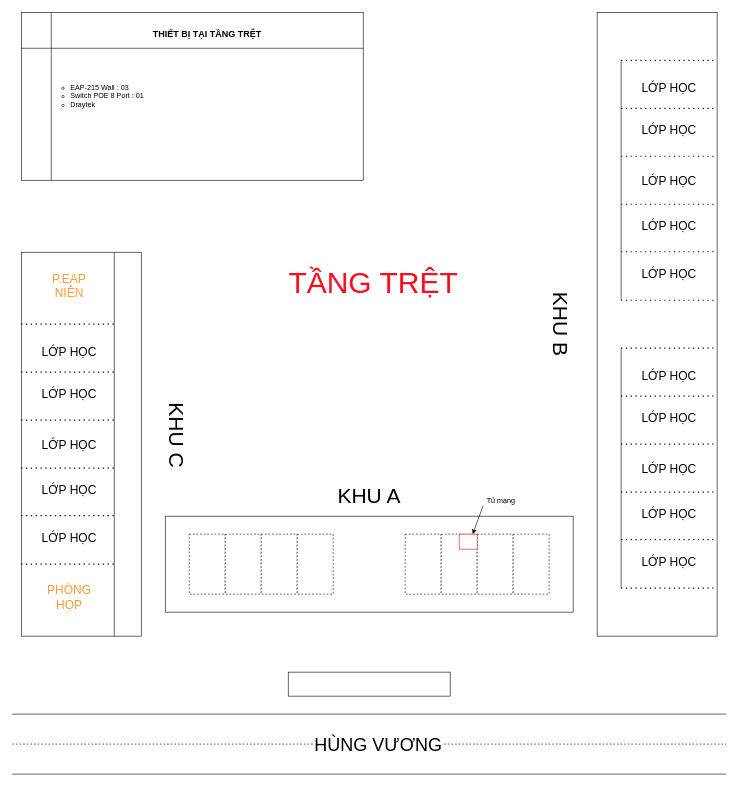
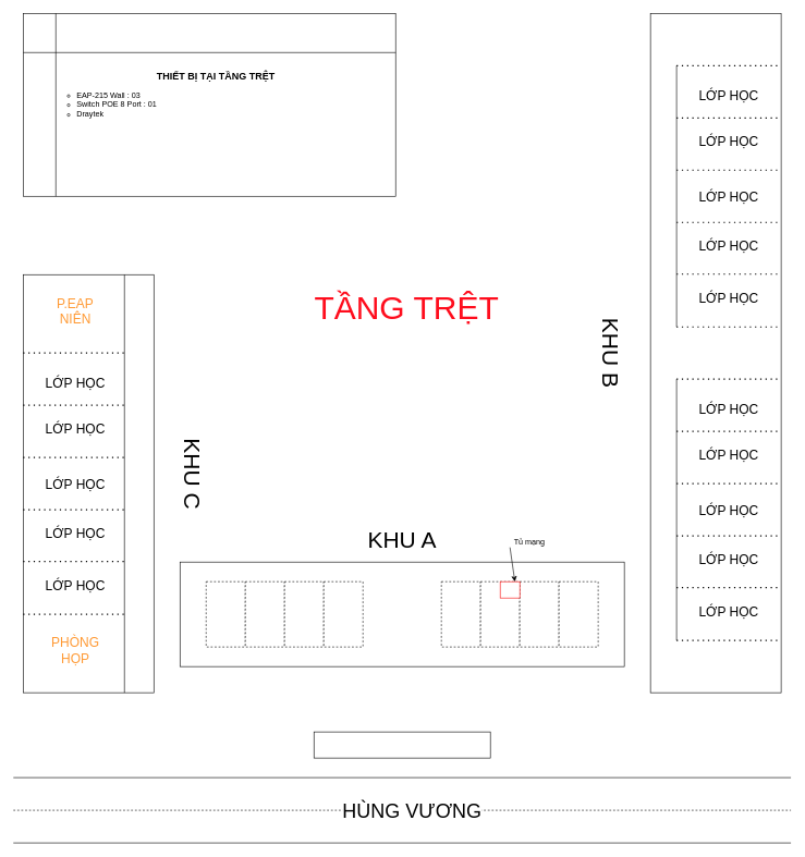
- <mxCell id="64" value="&lt;b&gt;&lt;font style=&quot;font-size: 15px;&quot;&gt;THIẾT BỊ TẠI TẦNG TRỆT&lt;/font&gt;&lt;/b&gt;" style="text;html=1;strokeColor=none;fillColor=none;align=center;verticalAlign=middle;whiteSpace=wrap;rounded=0;" vertex="1" parent="1"><mxGeometry x="115" y="40" width="460" height="30" as="geometry" /></mxCell>
+ <mxCell id="64" value="&lt;b&gt;&lt;font style=&quot;font-size: 15px;&quot;&gt;THIẾT BỊ TẠI TẦNG TRỆT&lt;/font&gt;&lt;/b&gt;" style="text;html=1;strokeColor=none;fillColor=none;align=center;verticalAlign=middle;whiteSpace=wrap;rounded=0;" vertex="1" parent="1"><mxGeometry x="100" y="100" width="460" height="30" as="geometry" /></mxCell>
- <mxCell id="62" value="Tủ mạng" style="text;html=1;strokeColor=none;fillColor=none;align=center;verticalAlign=middle;whiteSpace=wrap;rounded=0;" vertex="1" parent="1"><mxGeometry x="805" y="820" width="60" height="30" as="geometry" /></mxCell>
+ <mxCell id="62" value="Tủ mạng" style="text;html=1;strokeColor=none;fillColor=none;align=center;verticalAlign=middle;whiteSpace=wrap;rounded=0;" vertex="1" parent="1"><mxGeometry x="780" y="815" width="60" height="30" as="geometry" /></mxCell>
